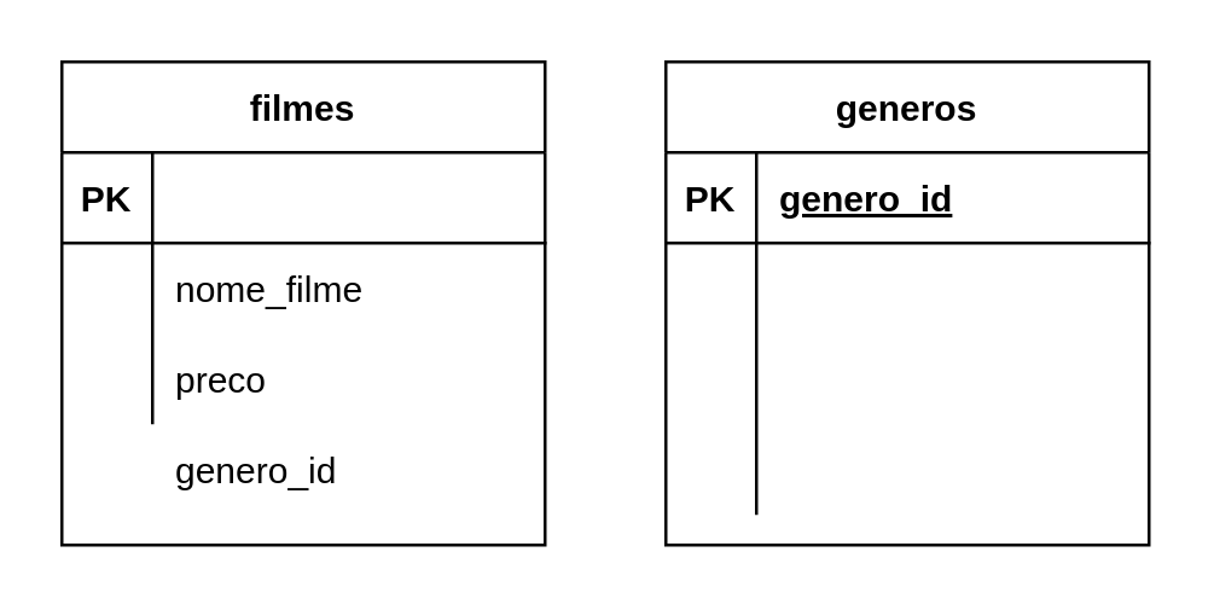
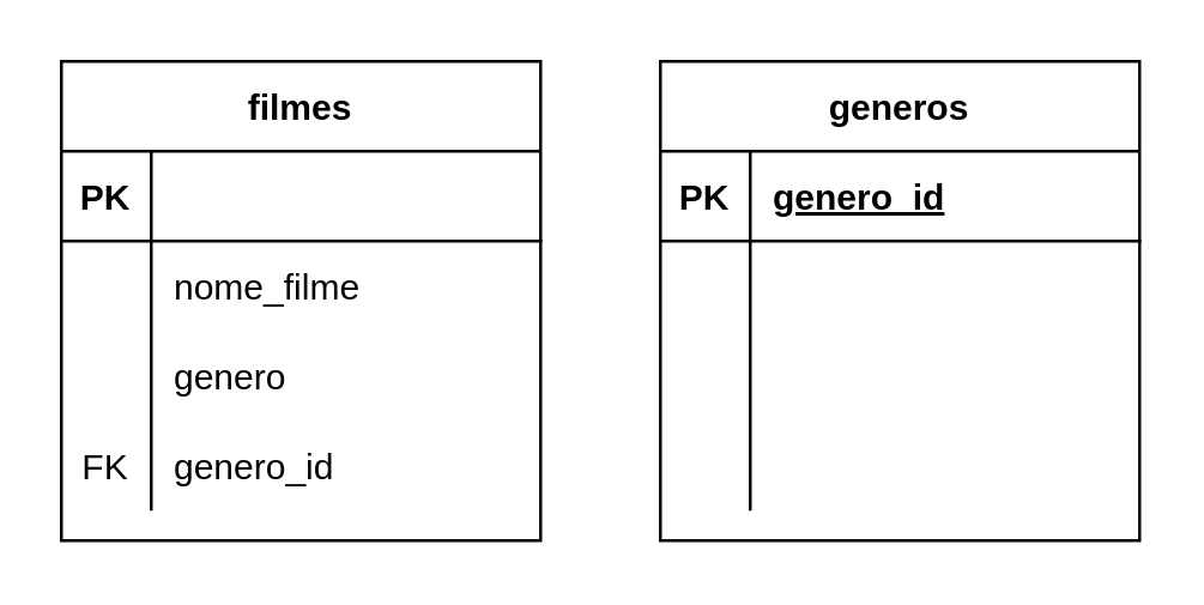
- <mxCell id="10" value="preco" style="shape=partialRectangle;connectable=0;fillColor=none;top=0;left=0;bottom=0;right=0;align=left;spacingLeft=6;overflow=hidden;" vertex="1" parent="8"><mxGeometry x="30" width="130" height="30" as="geometry" /></mxCell>
+ <mxCell id="10" value="genero" style="shape=partialRectangle;connectable=0;fillColor=none;top=0;left=0;bottom=0;right=0;align=left;spacingLeft=6;overflow=hidden;" vertex="1" parent="8"><mxGeometry x="30" width="130" height="30" as="geometry" /></mxCell>
+ <mxCell id="12" value="FK" style="shape=partialRectangle;connectable=0;fillColor=none;top=0;left=0;bottom=0;right=0;editable=1;overflow=hidden;" vertex="1" parent="11"><mxGeometry width="30" height="30" as="geometry" /></mxCell>
